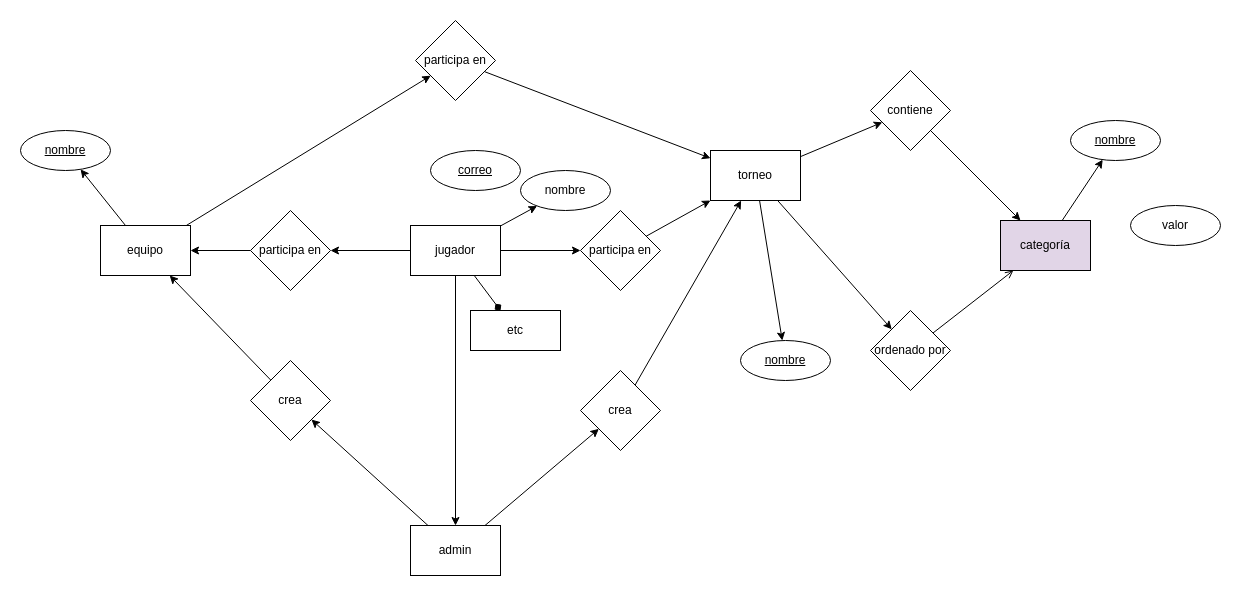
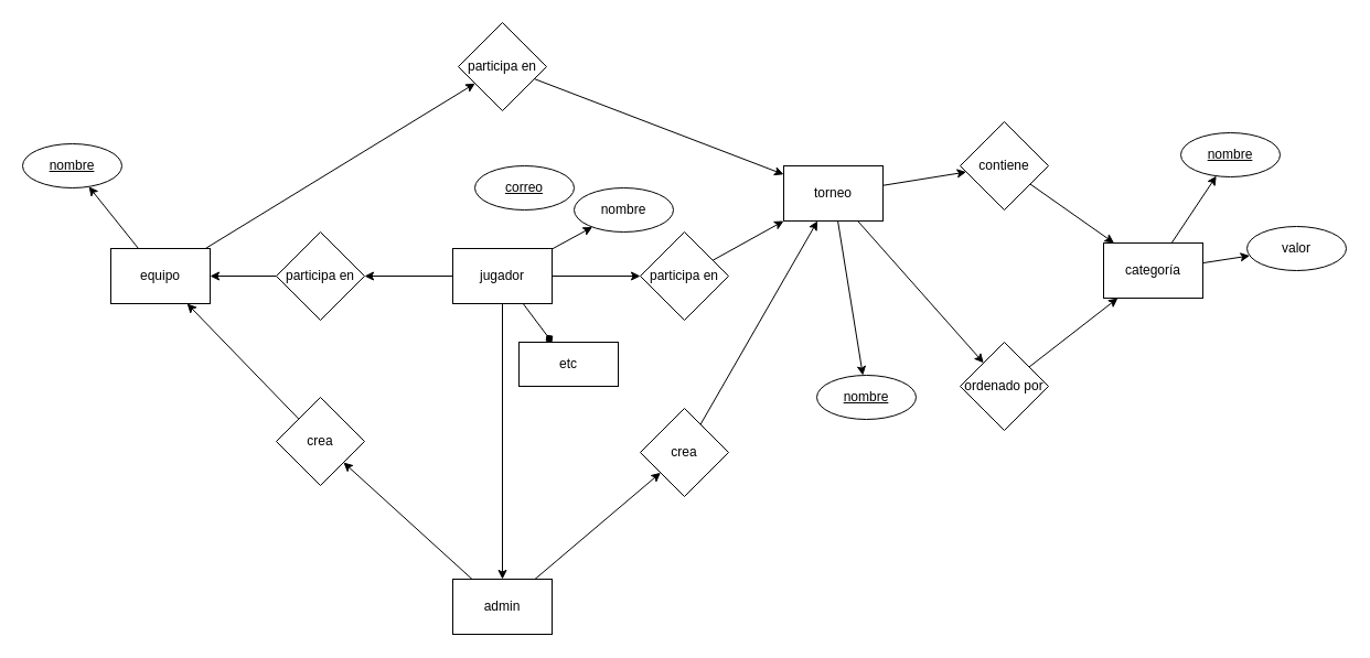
- <mxCell id="33" value="contiene" style="rhombus;whiteSpace=wrap;html=1;" vertex="1" parent="1"><mxGeometry x="870" y="70" width="80" height="80" as="geometry" /></mxCell>
+ <mxCell id="33" value="contiene" style="rhombus;whiteSpace=wrap;html=1;" vertex="1" parent="1"><mxGeometry x="870" y="110" width="80" height="80" as="geometry" /></mxCell>
+ <mxCell id="29" style="edgeStyle=none;rounded=0;orthogonalLoop=1;jettySize=auto;html=1;" edge="1" parent="1" source="30" target="34"><mxGeometry relative="1" as="geometry" /></mxCell>
- <mxCell id="30" value="categoría" style="rounded=0;whiteSpace=wrap;html=1;fillColor=#e1d5e7;" vertex="1" parent="1"><mxGeometry x="1000" y="220" width="90" height="50" as="geometry" /></mxCell>
+ <mxCell id="30" value="categoría" style="rounded=0;whiteSpace=wrap;html=1;" vertex="1" parent="1"><mxGeometry x="1000" y="220" width="90" height="50" as="geometry" /></mxCell>
- <mxCell id="35" style="edgeStyle=none;rounded=0;orthogonalLoop=1;jettySize=auto;html=1;endArrow=open;" edge="1" parent="1" source="36" target="30"><mxGeometry relative="1" as="geometry" /></mxCell>
+ <mxCell id="35" style="edgeStyle=none;rounded=0;orthogonalLoop=1;jettySize=auto;html=1;" edge="1" parent="1" source="36" target="30"><mxGeometry relative="1" as="geometry" /></mxCell>
